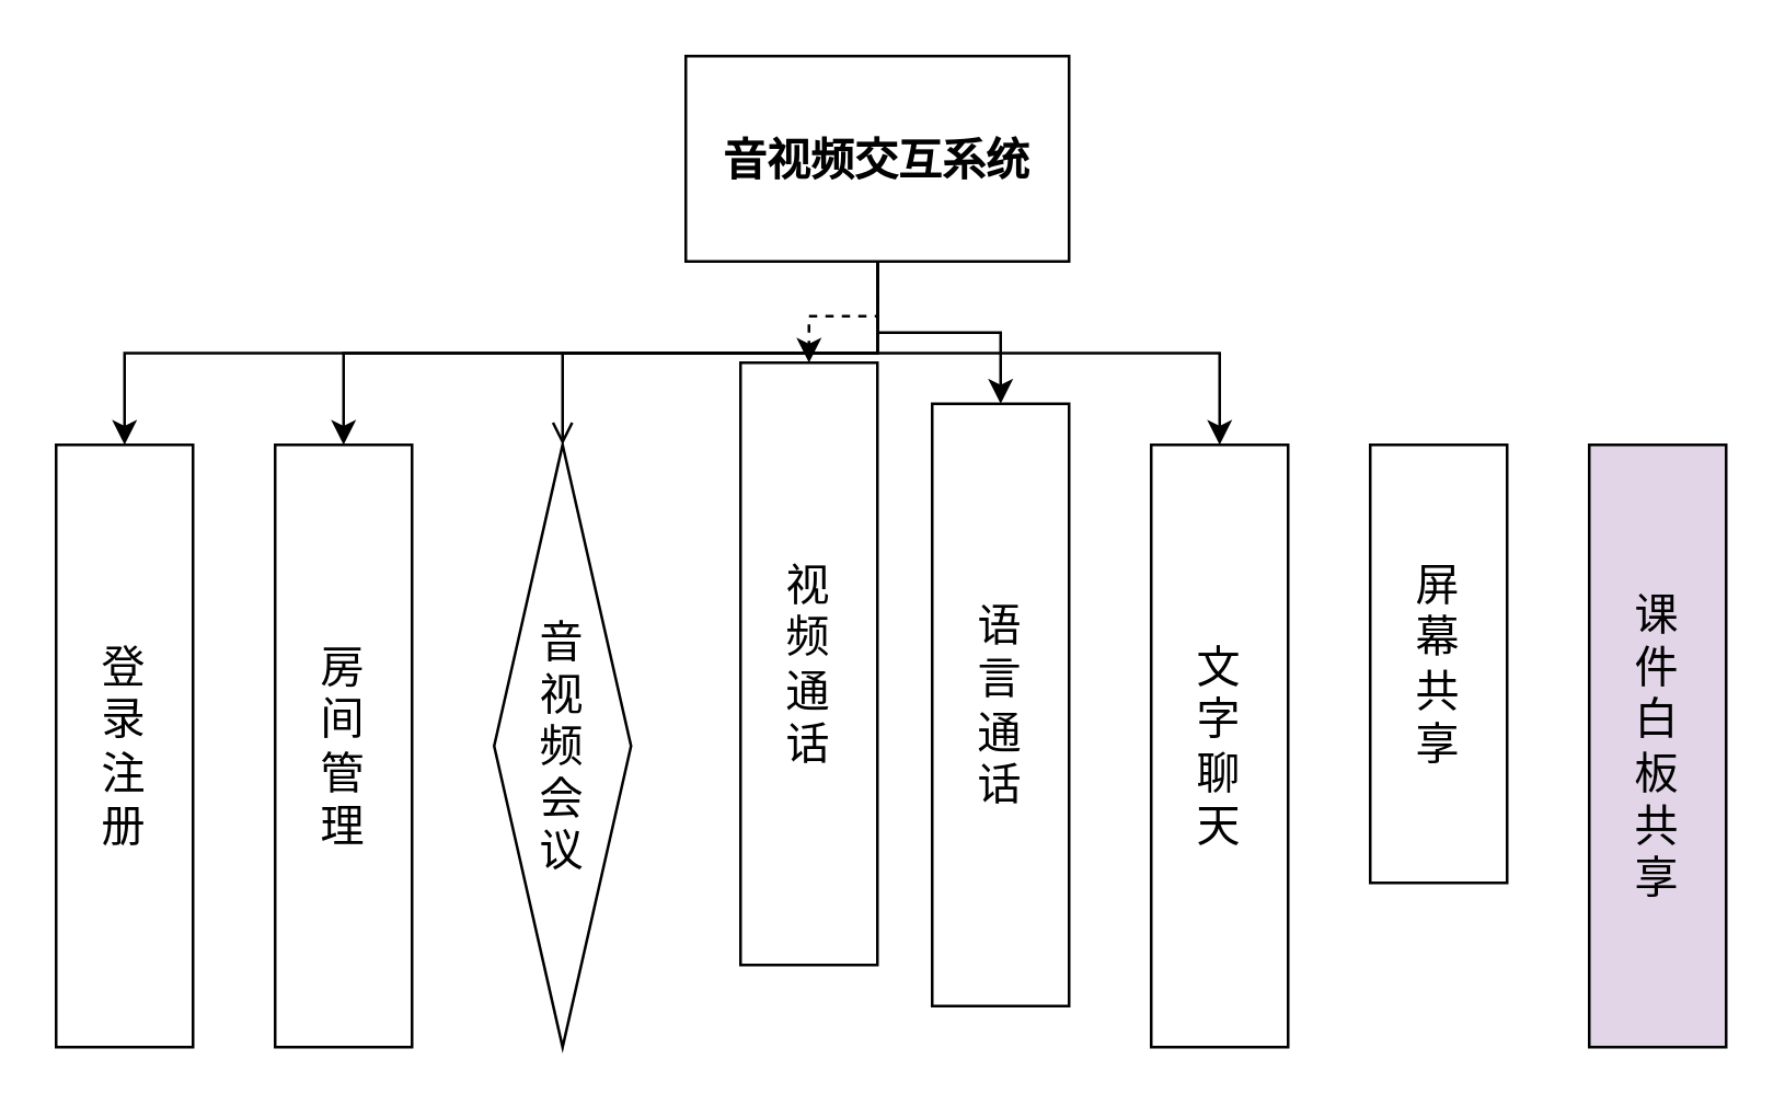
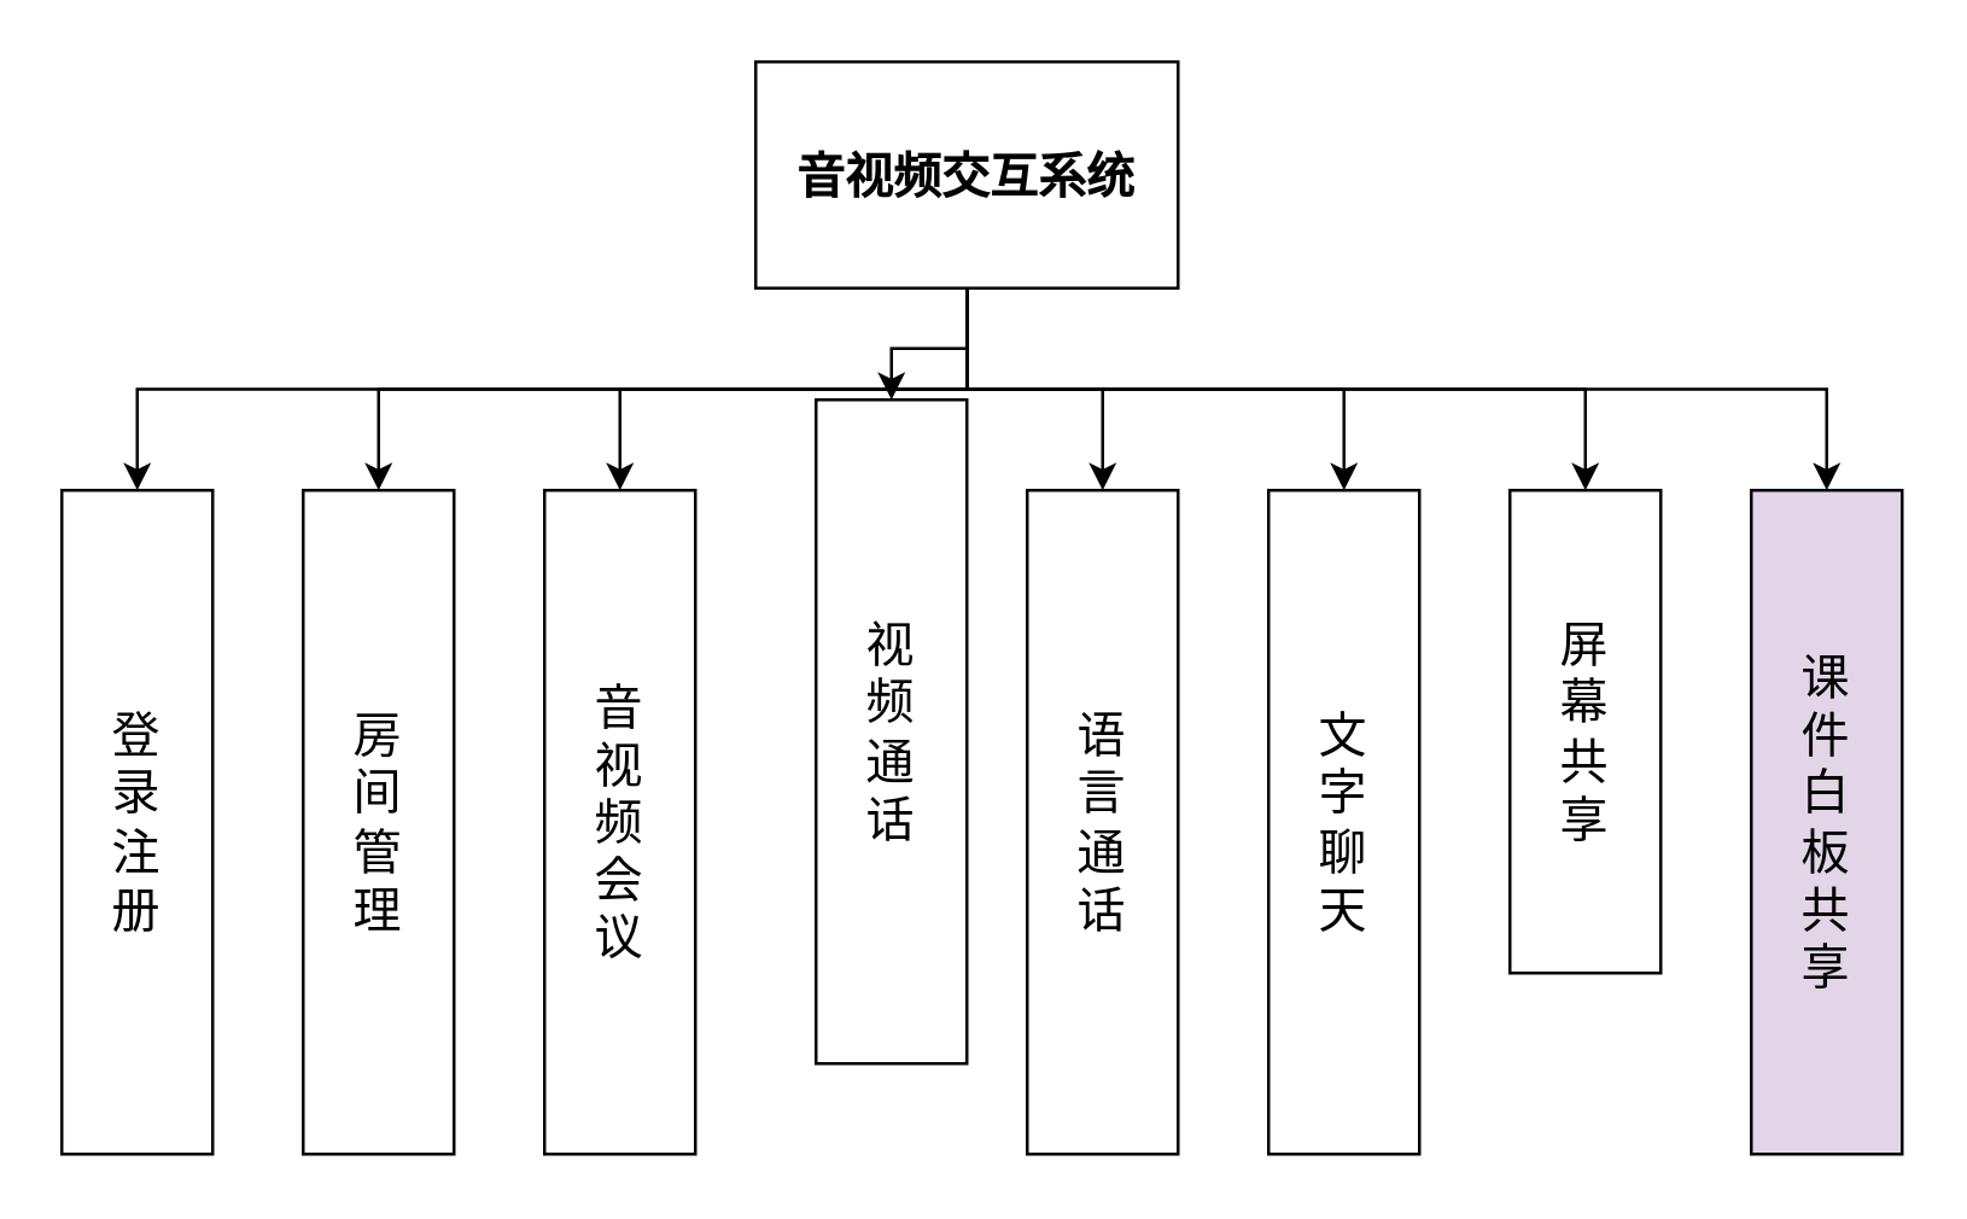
- <mxCell id="5" style="edgeStyle=orthogonalEdgeStyle;rounded=0;orthogonalLoop=1;jettySize=auto;html=1;exitX=0.5;exitY=1;exitDx=0;exitDy=0;entryX=0.5;entryY=0;entryDx=0;entryDy=0;fontSize=16;dashed=1;" edge="1" parent="1" source="10" target="14"><mxGeometry relative="1" as="geometry" /></mxCell>
+ <mxCell id="5" style="edgeStyle=orthogonalEdgeStyle;rounded=0;orthogonalLoop=1;jettySize=auto;html=1;exitX=0.5;exitY=1;exitDx=0;exitDy=0;entryX=0.5;entryY=0;entryDx=0;entryDy=0;fontSize=16;" edge="1" parent="1" source="10" target="14"><mxGeometry relative="1" as="geometry" /></mxCell>
+ <mxCell id="9" style="edgeStyle=orthogonalEdgeStyle;rounded=0;orthogonalLoop=1;jettySize=auto;html=1;exitX=0.5;exitY=1;exitDx=0;exitDy=0;entryX=0.5;entryY=0;entryDx=0;entryDy=0;fontSize=16;" edge="1" parent="1" source="10" target="18"><mxGeometry relative="1" as="geometry" /></mxCell>
+ <mxCell id="8" style="edgeStyle=orthogonalEdgeStyle;rounded=0;orthogonalLoop=1;jettySize=auto;html=1;exitX=0.5;exitY=1;exitDx=0;exitDy=0;entryX=0.5;entryY=0;entryDx=0;entryDy=0;fontSize=16;" edge="1" parent="1" source="10" target="17"><mxGeometry relative="1" as="geometry" /></mxCell>
- <mxCell id="4" style="edgeStyle=orthogonalEdgeStyle;rounded=0;orthogonalLoop=1;jettySize=auto;html=1;exitX=0.5;exitY=1;exitDx=0;exitDy=0;entryX=0.5;entryY=0;entryDx=0;entryDy=0;fontSize=16;endArrow=open;" edge="1" parent="1" source="10" target="13"><mxGeometry relative="1" as="geometry" /></mxCell>
+ <mxCell id="4" style="edgeStyle=orthogonalEdgeStyle;rounded=0;orthogonalLoop=1;jettySize=auto;html=1;exitX=0.5;exitY=1;exitDx=0;exitDy=0;entryX=0.5;entryY=0;entryDx=0;entryDy=0;fontSize=16;" edge="1" parent="1" source="10" target="13"><mxGeometry relative="1" as="geometry" /></mxCell>
- <mxCell id="15" value="语&lt;br&gt;言&lt;br&gt;通&lt;br&gt;话" style="rounded=0;whiteSpace=wrap;html=1;fontSize=16;" vertex="1" parent="1"><mxGeometry x="340" y="147" width="50" height="220" as="geometry" /></mxCell>
+ <mxCell id="15" value="语&lt;br&gt;言&lt;br&gt;通&lt;br&gt;话" style="rounded=0;whiteSpace=wrap;html=1;fontSize=16;" vertex="1" parent="1"><mxGeometry x="340" y="162" width="50" height="220" as="geometry" /></mxCell>
- <mxCell id="13" value="音&lt;br&gt;视&lt;br&gt;频&lt;br&gt;会&lt;br&gt;议" style="rhombus;whiteSpace=wrap;html=1;fontSize=16;" vertex="1" parent="1"><mxGeometry x="180" y="162" width="50" height="220" as="geometry" /></mxCell>
+ <mxCell id="13" value="音&lt;br&gt;视&lt;br&gt;频&lt;br&gt;会&lt;br&gt;议" style="rounded=0;whiteSpace=wrap;html=1;fontSize=16;" vertex="1" parent="1"><mxGeometry x="180" y="162" width="50" height="220" as="geometry" /></mxCell>
